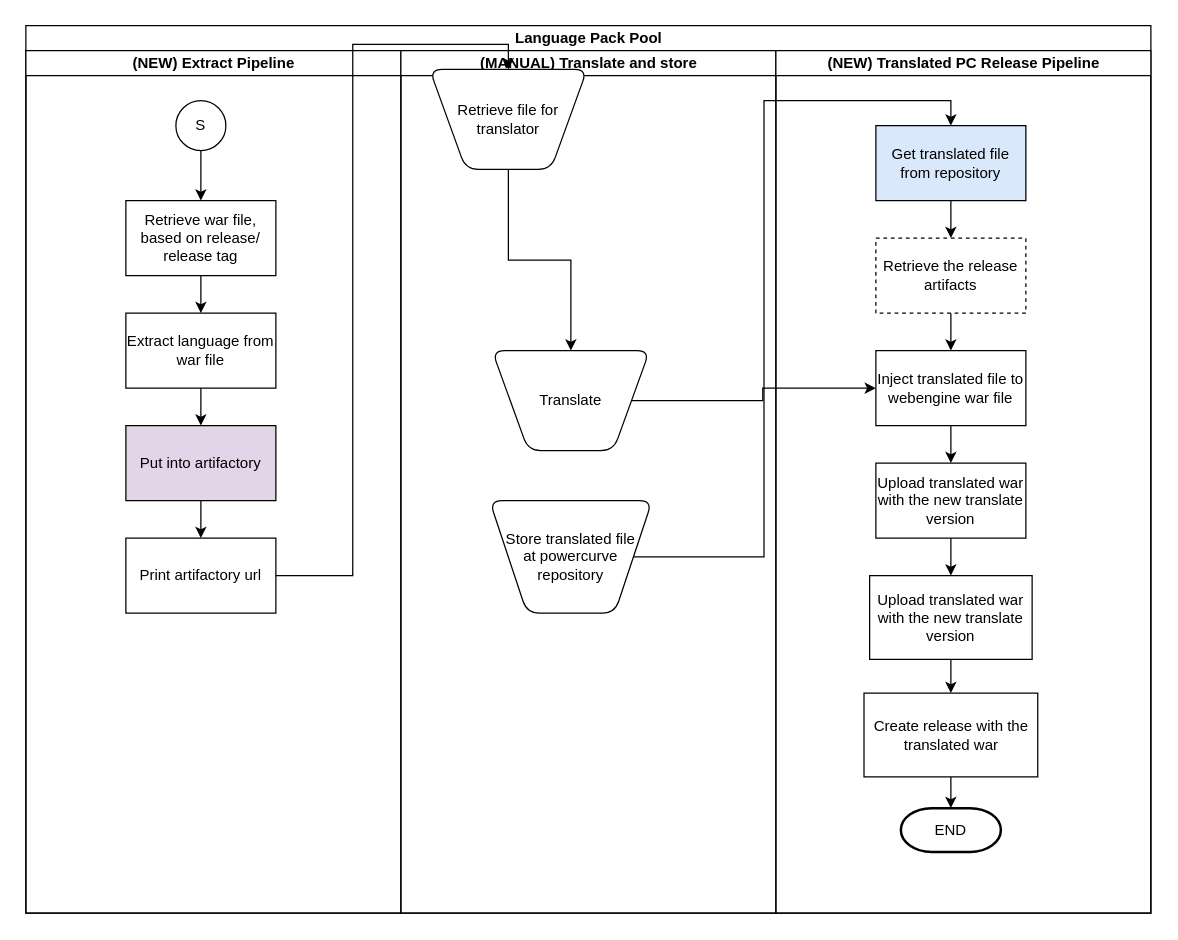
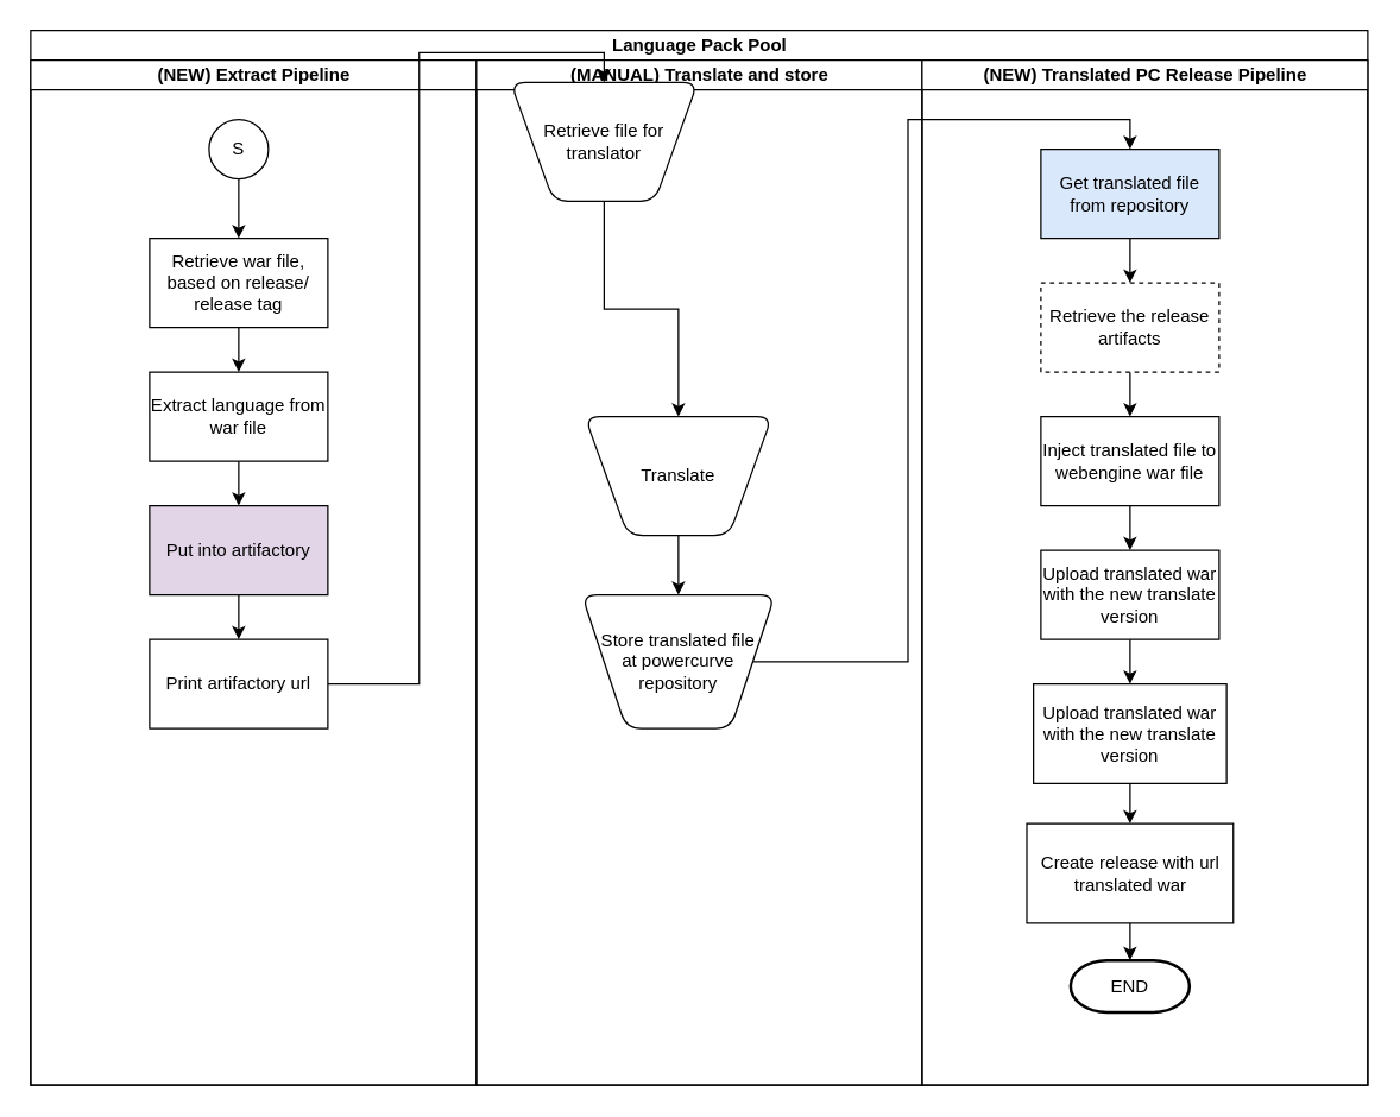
- <mxCell id="16" style="edgeStyle=orthogonalEdgeStyle;rounded=0;orthogonalLoop=1;jettySize=auto;html=1;" parent="13" source="17" target="27" edge="1"><mxGeometry relative="1" as="geometry" /></mxCell>
+ <mxCell id="16" style="edgeStyle=orthogonalEdgeStyle;rounded=0;orthogonalLoop=1;jettySize=auto;html=1;" parent="13" source="17" target="18" edge="1"><mxGeometry relative="1" as="geometry" /></mxCell>
- <mxCell id="32" value="Create release with the translated war" style="rounded=0;whiteSpace=wrap;html=1;" parent="19" vertex="1"><mxGeometry x="70.5" y="514" width="139" height="67" as="geometry" /></mxCell>
+ <mxCell id="32" value="Create release with url translated war" style="rounded=0;whiteSpace=wrap;html=1;" parent="19" vertex="1"><mxGeometry x="70.5" y="514" width="139" height="67" as="geometry" /></mxCell>
